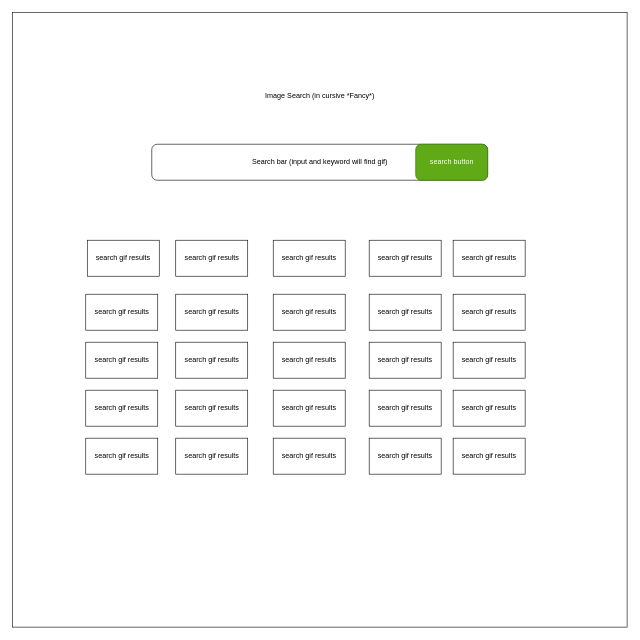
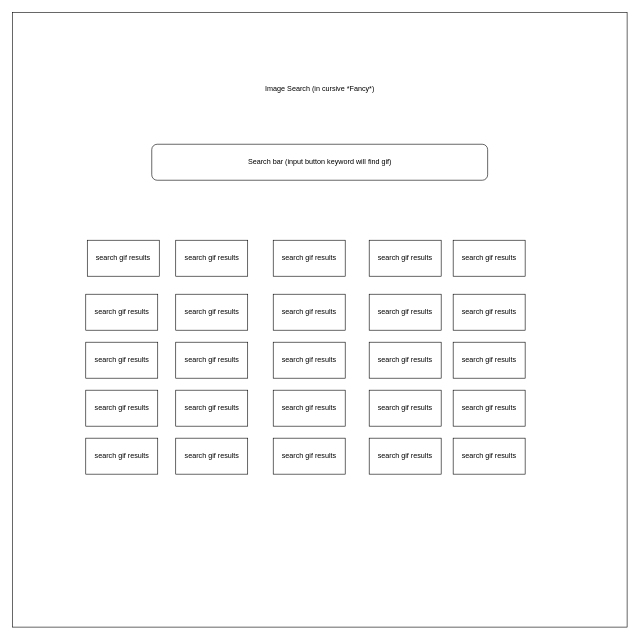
- <mxCell id="4" value="&lt;font style=&quot;color: rgb(0, 0, 0);&quot;&gt;Image Search (in cursive *Fancy*)&lt;/font&gt;" style="rounded=0;whiteSpace=wrap;html=1;strokeColor=#FFFFFF;fillColor=#FFFFFF;" vertex="1" parent="1"><mxGeometry x="277.5" y="110" width="510" height="100" as="geometry" /></mxCell>
+ <mxCell id="4" value="&lt;font style=&quot;color: rgb(0, 0, 0);&quot;&gt;Image Search (in cursive *Fancy*)&lt;/font&gt;" style="rounded=0;whiteSpace=wrap;html=1;strokeColor=#FFFFFF;fillColor=#FFFFFF;" vertex="1" parent="1"><mxGeometry x="277.5" y="110" width="510" height="75" as="geometry" /></mxCell>
- <mxCell id="3" value="&lt;font style=&quot;color: rgb(0, 0, 0);&quot;&gt;Search bar (input and keyword will find gif)&lt;/font&gt;" style="rounded=1;whiteSpace=wrap;html=1;fillColor=#FFFFFF;fontColor=#000000;" vertex="1" parent="1"><mxGeometry x="252.5" y="240" width="560" height="60" as="geometry" /></mxCell>
+ <mxCell id="3" value="&lt;font style=&quot;color: rgb(0, 0, 0);&quot;&gt;Search bar (input button keyword will find gif)&lt;/font&gt;" style="rounded=1;whiteSpace=wrap;html=1;fillColor=#FFFFFF;fontColor=#000000;" vertex="1" parent="1"><mxGeometry x="252.5" y="240" width="560" height="60" as="geometry" /></mxCell>
- <mxCell id="5" value="search button" style="rounded=1;whiteSpace=wrap;html=1;fillColor=#60a917;fontColor=#ffffff;strokeColor=#2D7600;" vertex="1" parent="1"><mxGeometry x="692.5" y="240" width="120" height="60" as="geometry" /></mxCell>
